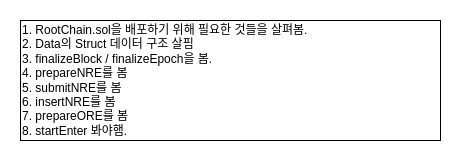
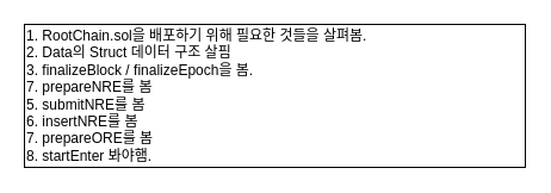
- <mxCell id="2" value="1. RootChain.sol을 배포하기 위해 필요한 것들을 살펴봄.&lt;br&gt;2. Data의 Struct 데이터 구조 살핌&lt;br&gt;3. finalizeBlock / finalizeEpoch을 봄.&lt;br&gt;4. prepareNRE를 봄&lt;br&gt;5. submitNRE를 봄&lt;br&gt;6. insertNRE를 봄&lt;br&gt;7. prepareORE를 봄&lt;br&gt;8. startEnter 봐야햄." style="rounded=0;whiteSpace=wrap;html=1;align=left;" vertex="1" parent="1"><mxGeometry x="20" y="20" width="420" height="120" as="geometry" /></mxCell>
+ <mxCell id="2" value="1. RootChain.sol을 배포하기 위해 필요한 것들을 살펴봄.&lt;br&gt;2. Data의 Struct 데이터 구조 살핌&lt;br&gt;3. finalizeBlock / finalizeEpoch을 봄.&lt;br&gt;7. prepareNRE를 봄&lt;br&gt;5. submitNRE를 봄&lt;br&gt;6. insertNRE를 봄&lt;br&gt;7. prepareORE를 봄&lt;br&gt;8. startEnter 봐야햄." style="rounded=0;whiteSpace=wrap;html=1;align=left;" vertex="1" parent="1"><mxGeometry x="20" y="20" width="420" height="120" as="geometry" /></mxCell>
